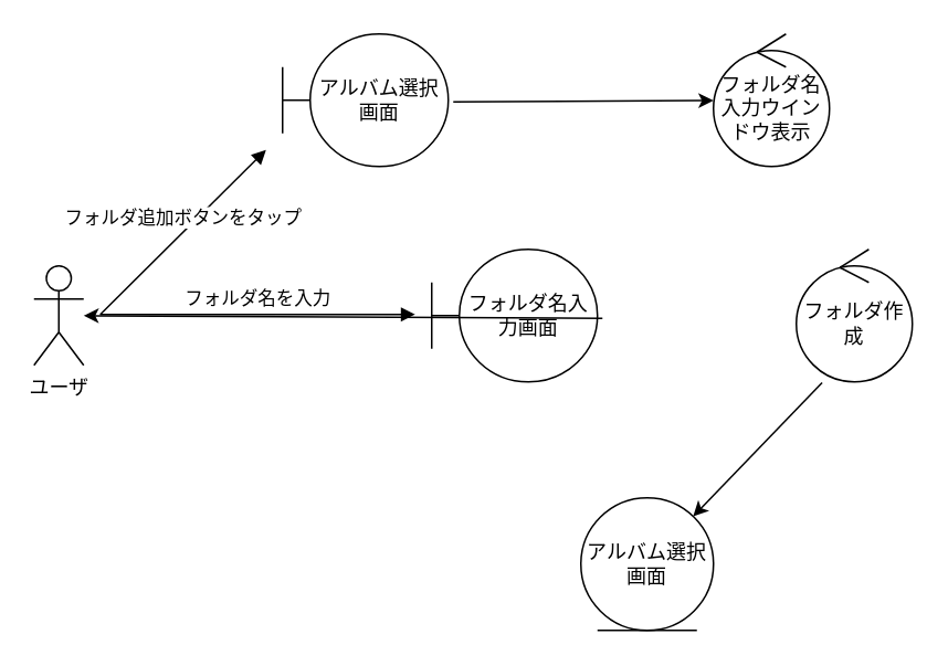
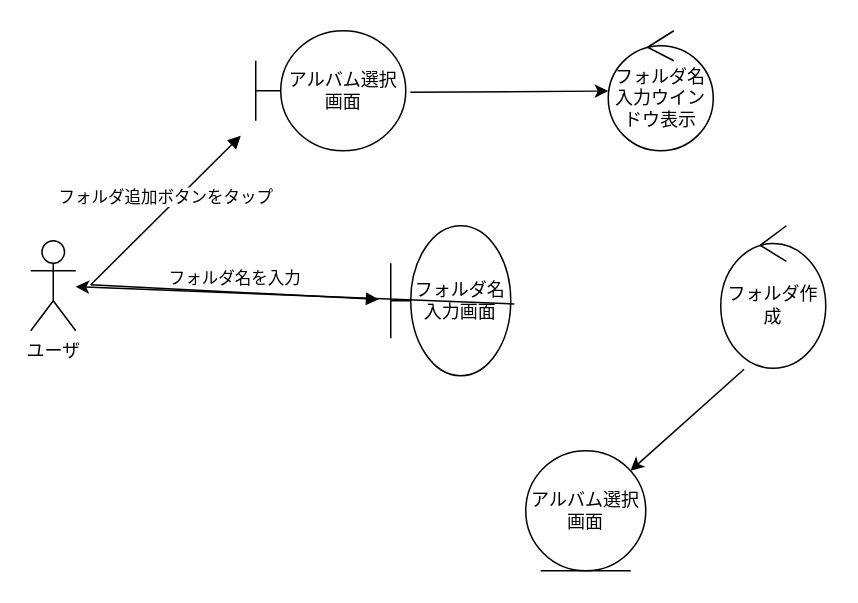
- <mxCell id="5" value="フォルダ名入力ウインドウ表示" style="ellipse;shape=umlControl;whiteSpace=wrap;html=1;" vertex="1" parent="1"><mxGeometry x="430" y="20" width="70" height="80" as="geometry" /></mxCell>
+ <mxCell id="5" value="フォルダ名入力ウインドウ表示" style="ellipse;shape=umlControl;whiteSpace=wrap;html=1;" vertex="1" parent="1"><mxGeometry x="405" y="20" width="70" height="80" as="geometry" /></mxCell>
- <mxCell id="6" value="フォルダ名入力画面" style="shape=umlBoundary;whiteSpace=wrap;html=1;" vertex="1" parent="1"><mxGeometry x="260" y="150" width="100" height="80" as="geometry" /></mxCell>
+ <mxCell id="6" value="フォルダ名入力画面" style="shape=umlBoundary;whiteSpace=wrap;html=1;" vertex="1" parent="1"><mxGeometry x="260" y="150" width="80" height="100" as="geometry" /></mxCell>
- <mxCell id="9" value="フォルダ作成" style="ellipse;shape=umlControl;whiteSpace=wrap;html=1;" vertex="1" parent="1"><mxGeometry x="480" y="150" width="70" height="80" as="geometry" /></mxCell>
+ <mxCell id="9" value="フォルダ作成" style="ellipse;shape=umlControl;whiteSpace=wrap;html=1;" vertex="1" parent="1"><mxGeometry x="480" y="150" width="70" height="95" as="geometry" /></mxCell>
